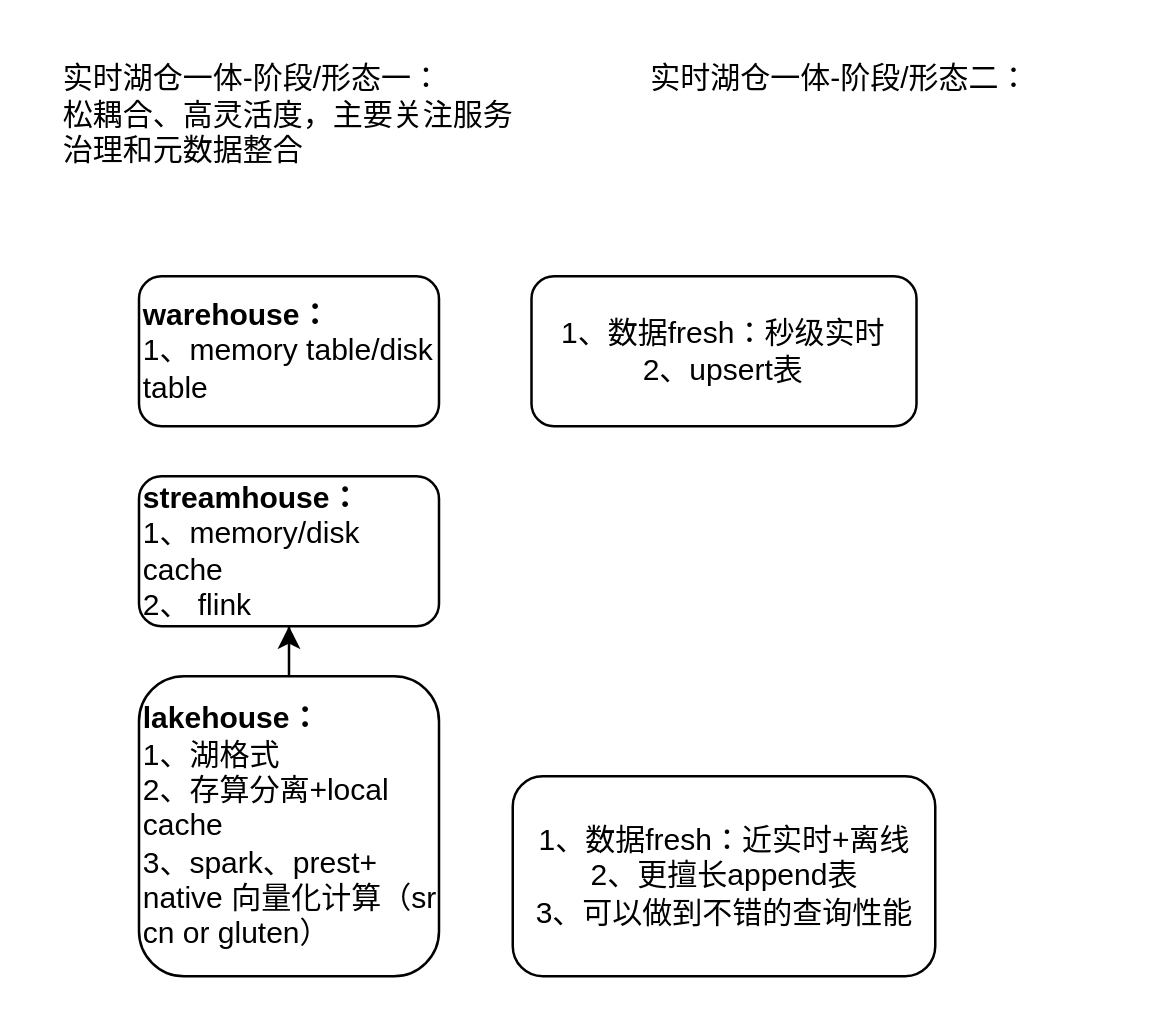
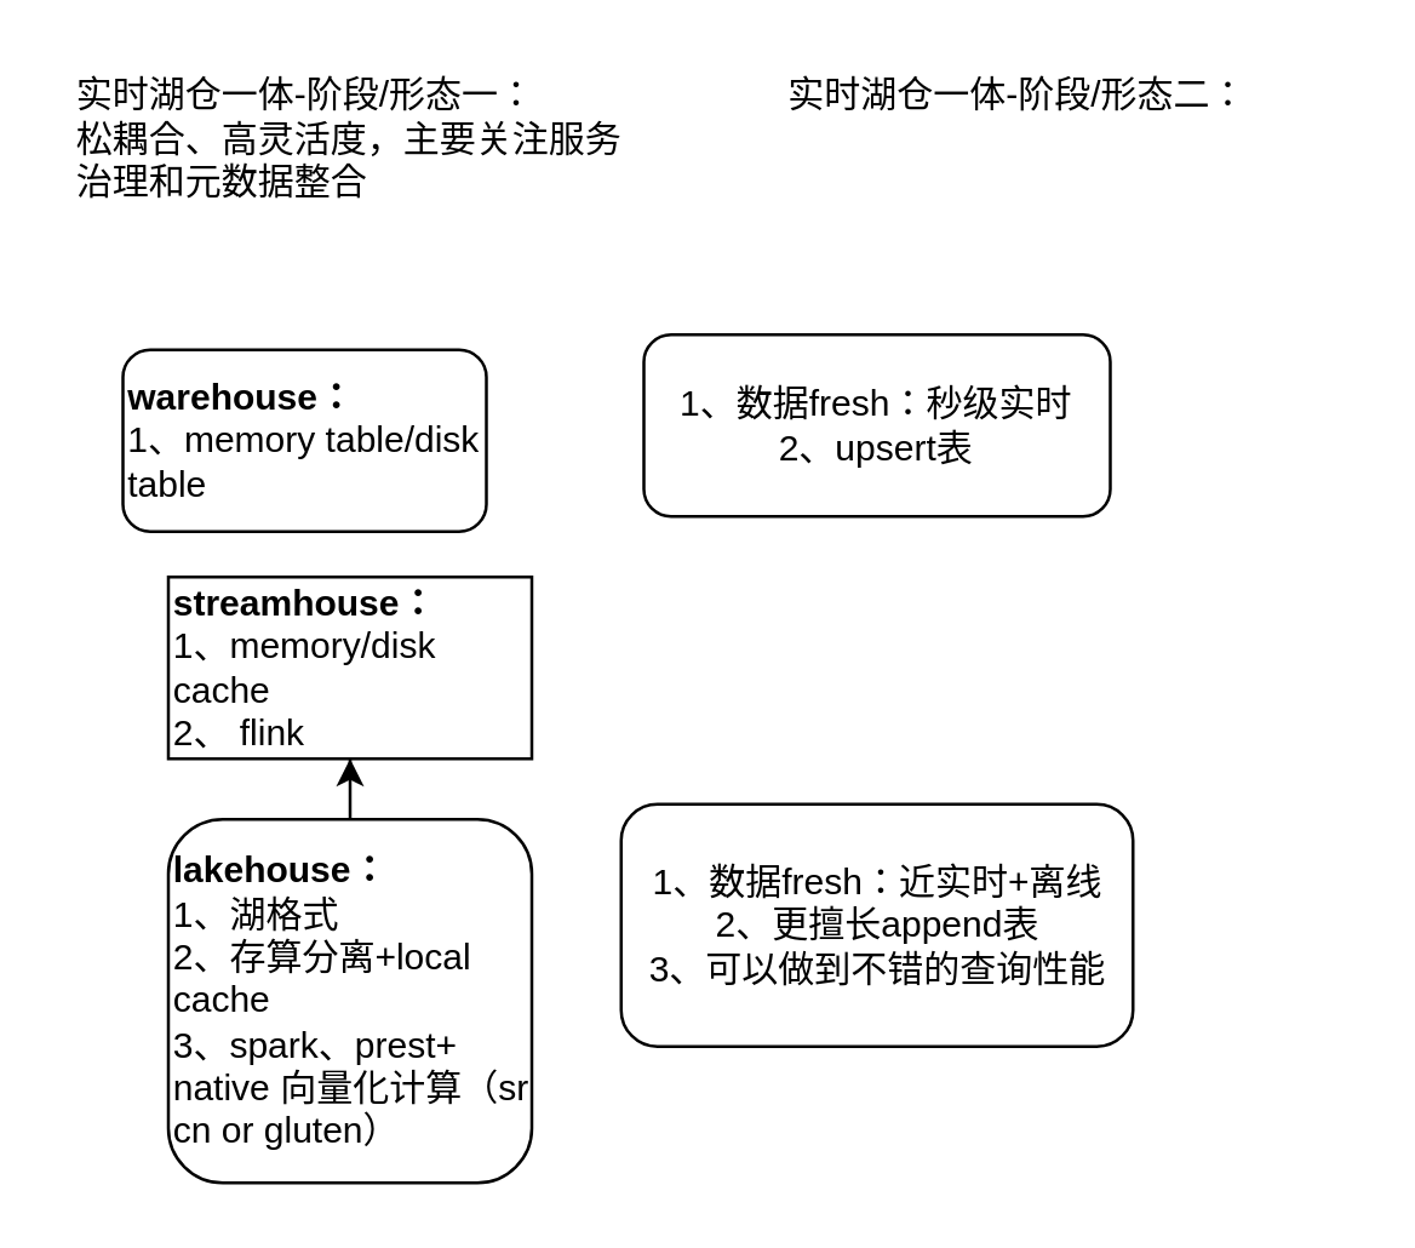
- <mxCell id="2" value="&lt;b&gt;warehouse：&lt;br&gt;&lt;/b&gt;1、memory table/disk table" style="rounded=1;whiteSpace=wrap;html=1;align=left;" vertex="1" parent="1"><mxGeometry x="55" y="110" width="120" height="60" as="geometry" /></mxCell>
+ <mxCell id="2" value="&lt;b&gt;warehouse：&lt;br&gt;&lt;/b&gt;1、memory table/disk table" style="rounded=1;whiteSpace=wrap;html=1;align=left;" vertex="1" parent="1"><mxGeometry x="40" y="115" width="120" height="60" as="geometry" /></mxCell>
- <mxCell id="7" value="&lt;b&gt;streamhouse：&lt;br&gt;&lt;/b&gt;1、memory/disk cache&lt;br&gt;2、 flink" style="rounded=1;whiteSpace=wrap;html=1;align=left;" vertex="1" parent="1"><mxGeometry x="55" y="190" width="120" height="60" as="geometry" /></mxCell>
+ <mxCell id="7" value="&lt;b&gt;streamhouse：&lt;br&gt;&lt;/b&gt;1、memory/disk cache&lt;br&gt;2、 flink" style="whiteSpace=wrap;html=1;align=left;rounded=0;" vertex="1" parent="1"><mxGeometry x="55" y="190" width="120" height="60" as="geometry" /></mxCell>
- <mxCell id="8" value="1、数据fresh：近实时+离线&lt;br&gt;2、更擅长append表&lt;br&gt;3、可以做到不错的查询性能" style="rounded=1;whiteSpace=wrap;html=1;" vertex="1" parent="1"><mxGeometry x="204.5" y="310" width="169" height="80" as="geometry" /></mxCell>
+ <mxCell id="8" value="1、数据fresh：近实时+离线&lt;br&gt;2、更擅长append表&lt;br&gt;3、可以做到不错的查询性能" style="rounded=1;whiteSpace=wrap;html=1;" vertex="1" parent="1"><mxGeometry x="204.5" y="265" width="169" height="80" as="geometry" /></mxCell>
